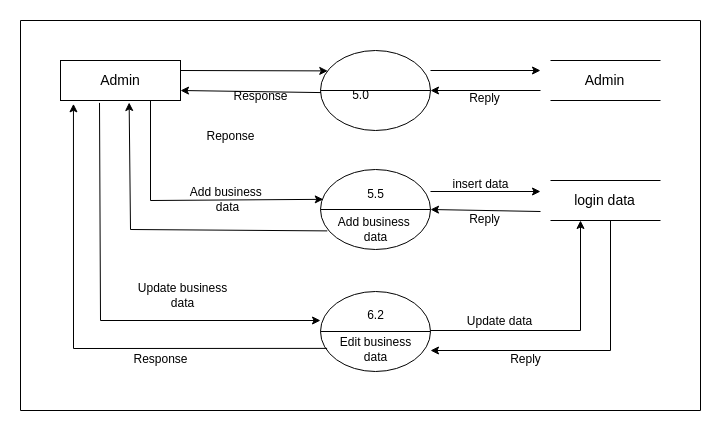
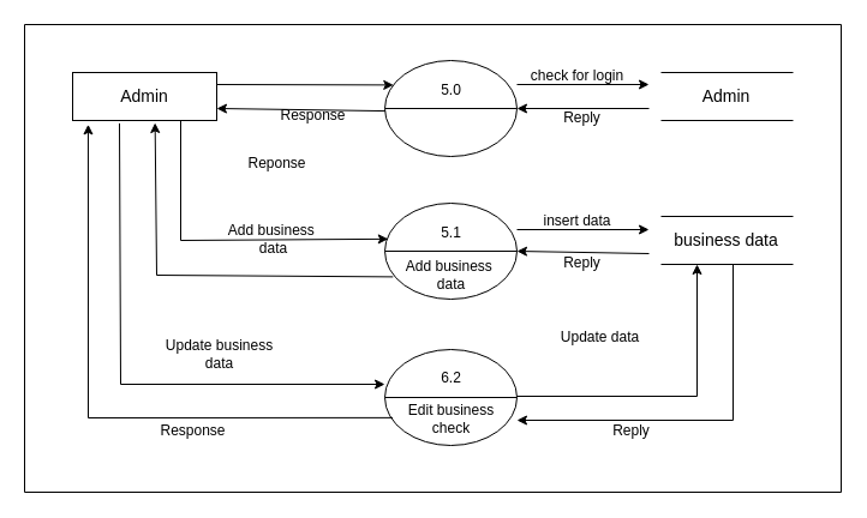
+ <mxCell id="39" value="check for login" style="text;html=1;align=center;verticalAlign=middle;resizable=0;points=[];autosize=1;strokeColor=none;fillColor=none;" vertex="1" parent="36"><mxGeometry width="100" height="30" as="geometry" /></mxCell>
- <mxCell id="6" value="5.0" style="text;html=1;align=center;verticalAlign=middle;resizable=0;points=[];autosize=1;strokeColor=none;fillColor=none;" vertex="1" parent="3"><mxGeometry x="20" y="30" width="40" height="30" as="geometry" /></mxCell>
+ <mxCell id="6" value="5.0" style="text;html=1;align=center;verticalAlign=middle;resizable=0;points=[];autosize=1;strokeColor=none;fillColor=none;" vertex="1" parent="3"><mxGeometry x="35" y="10" width="40" height="30" as="geometry" /></mxCell>
- <mxCell id="10" value="5.5" style="text;html=1;align=center;verticalAlign=middle;resizable=0;points=[];autosize=1;strokeColor=none;fillColor=none;" vertex="1" parent="7"><mxGeometry x="35" y="10" width="40" height="30" as="geometry" /></mxCell>
+ <mxCell id="10" value="5.1" style="text;html=1;align=center;verticalAlign=middle;resizable=0;points=[];autosize=1;strokeColor=none;fillColor=none;" vertex="1" parent="7"><mxGeometry x="35" y="10" width="40" height="30" as="geometry" /></mxCell>
- <mxCell id="24" value="&lt;font style=&quot;font-size: 14px;&quot;&gt;login data&lt;/font&gt;" style="text;html=1;align=center;verticalAlign=middle;resizable=0;points=[];autosize=1;strokeColor=none;fillColor=none;" vertex="1" parent="21"><mxGeometry x="-1" y="5" width="110" height="30" as="geometry" /></mxCell>
+ <mxCell id="24" value="&lt;font style=&quot;font-size: 14px;&quot;&gt;business data&lt;/font&gt;" style="text;html=1;align=center;verticalAlign=middle;resizable=0;points=[];autosize=1;strokeColor=none;fillColor=none;" vertex="1" parent="21"><mxGeometry x="-1" y="5" width="110" height="30" as="geometry" /></mxCell>
- <mxCell id="48" value="Update data" style="text;html=1;align=center;verticalAlign=middle;resizable=0;points=[];autosize=1;strokeColor=none;fillColor=none;" vertex="1" parent="1"><mxGeometry x="454" y="306" width="90" height="30" as="geometry" /></mxCell>
+ <mxCell id="48" value="Update data" style="text;html=1;align=center;verticalAlign=middle;resizable=0;points=[];autosize=1;strokeColor=none;fillColor=none;" vertex="1" parent="1"><mxGeometry x="454" y="266" width="90" height="30" as="geometry" /></mxCell>
- <mxCell id="16" value="Edit business&lt;div&gt;data&lt;/div&gt;" style="text;html=1;align=center;verticalAlign=middle;resizable=0;points=[];autosize=1;strokeColor=none;fillColor=none;" vertex="1" parent="12"><mxGeometry x="10" y="39" width="90" height="40" as="geometry" /></mxCell>
+ <mxCell id="16" value="Edit business&lt;div&gt;check&lt;/div&gt;" style="text;html=1;align=center;verticalAlign=middle;resizable=0;points=[];autosize=1;strokeColor=none;fillColor=none;" vertex="1" parent="12"><mxGeometry x="10" y="39" width="90" height="40" as="geometry" /></mxCell>
